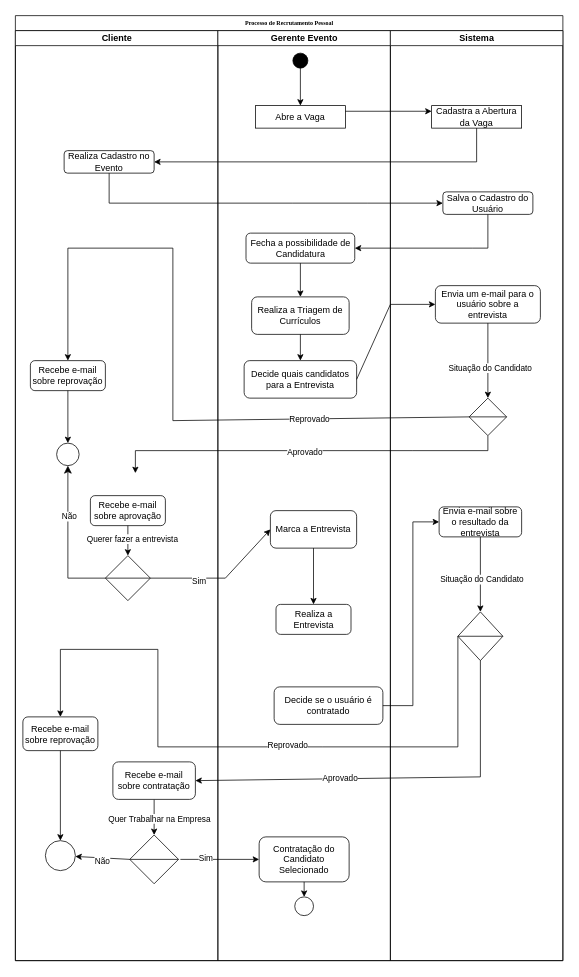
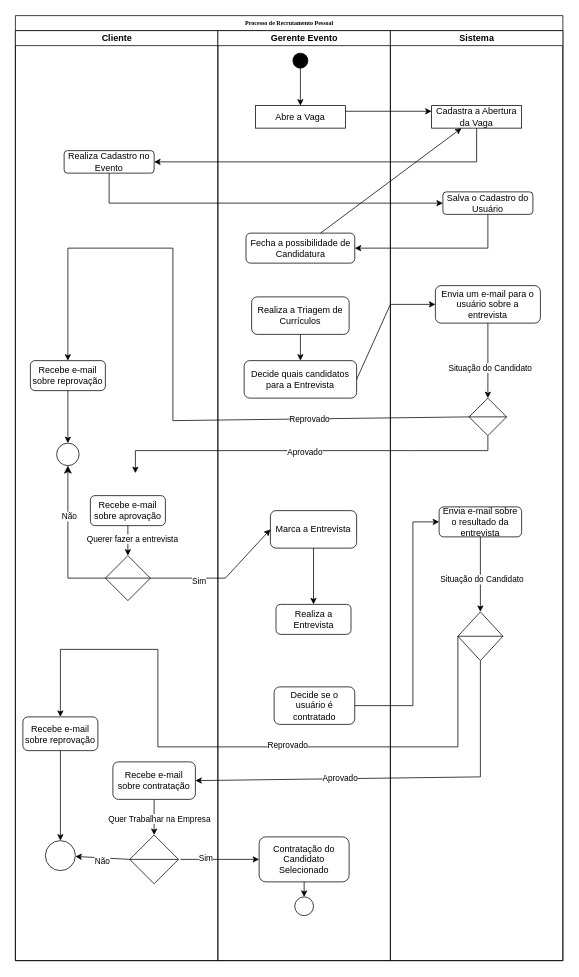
- <mxCell id="29" value="" style="endArrow=classic;html=1;rounded=0;" edge="1" parent="23" source="27" target="28"><mxGeometry width="50" height="50" relative="1" as="geometry"><mxPoint x="-40" y="400" as="sourcePoint" /><mxPoint x="10" y="350" as="targetPoint" /></mxGeometry></mxCell>
+ <mxCell id="29" value="" style="endArrow=classic;html=1;rounded=0;" edge="1" parent="23" source="27" target="42"><mxGeometry width="50" height="50" relative="1" as="geometry"><mxPoint x="-40" y="400" as="sourcePoint" /><mxPoint x="10" y="350" as="targetPoint" /></mxGeometry></mxCell>
- <mxCell id="33" value="Decide se o usuário é contratado" style="rounded=1;whiteSpace=wrap;html=1;" vertex="1" parent="23"><mxGeometry x="75" y="875" width="145" height="50" as="geometry" /></mxCell>
+ <mxCell id="33" value="Decide se o usuário é contratado" style="rounded=1;whiteSpace=wrap;html=1;" vertex="1" parent="23"><mxGeometry x="75" y="875" width="107.5" height="50" as="geometry" /></mxCell>
